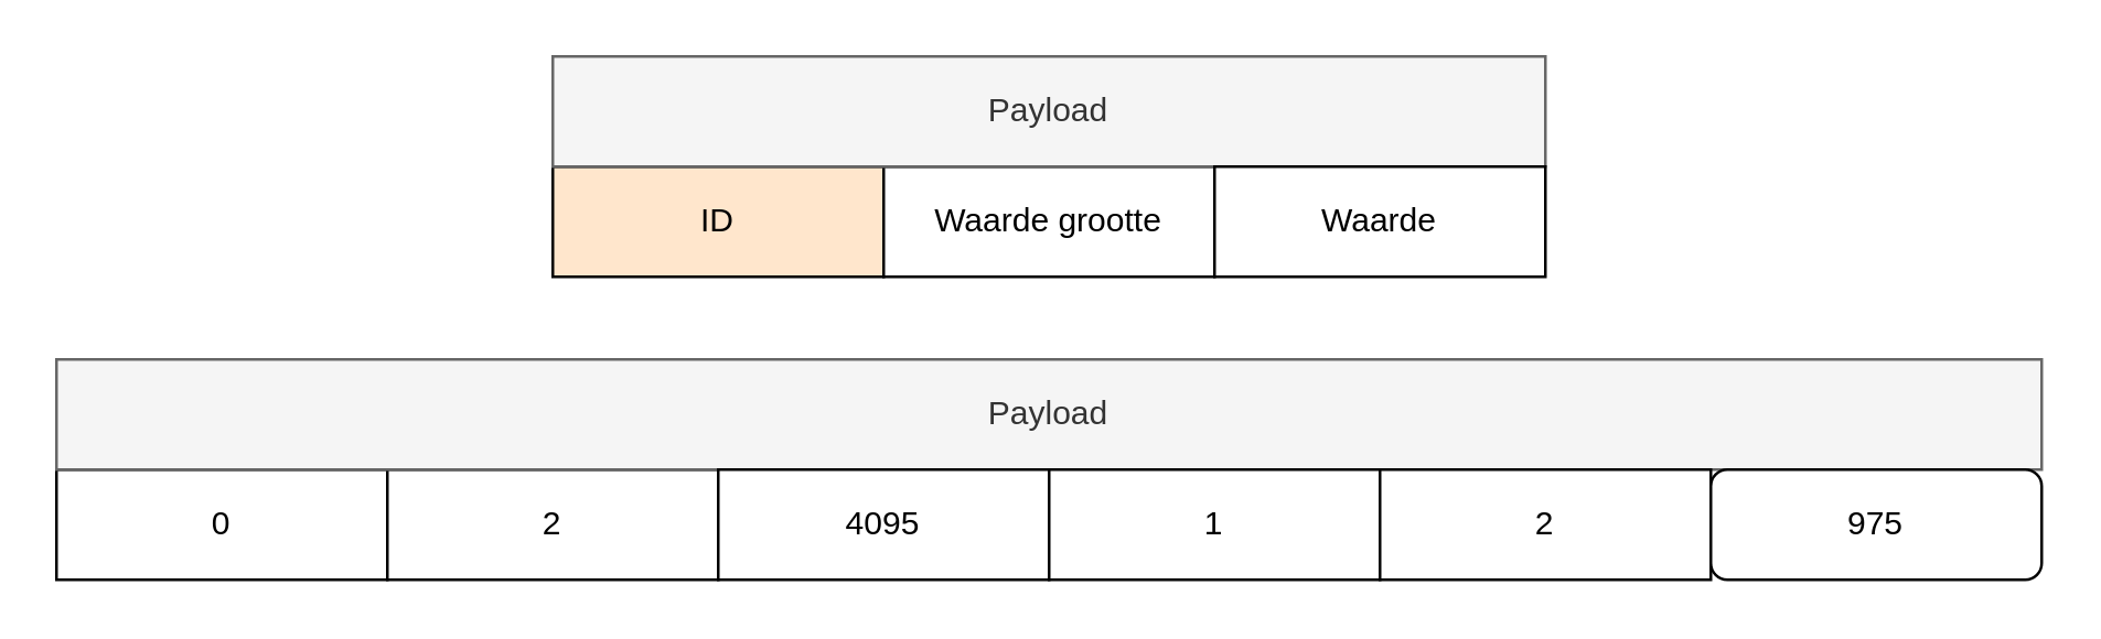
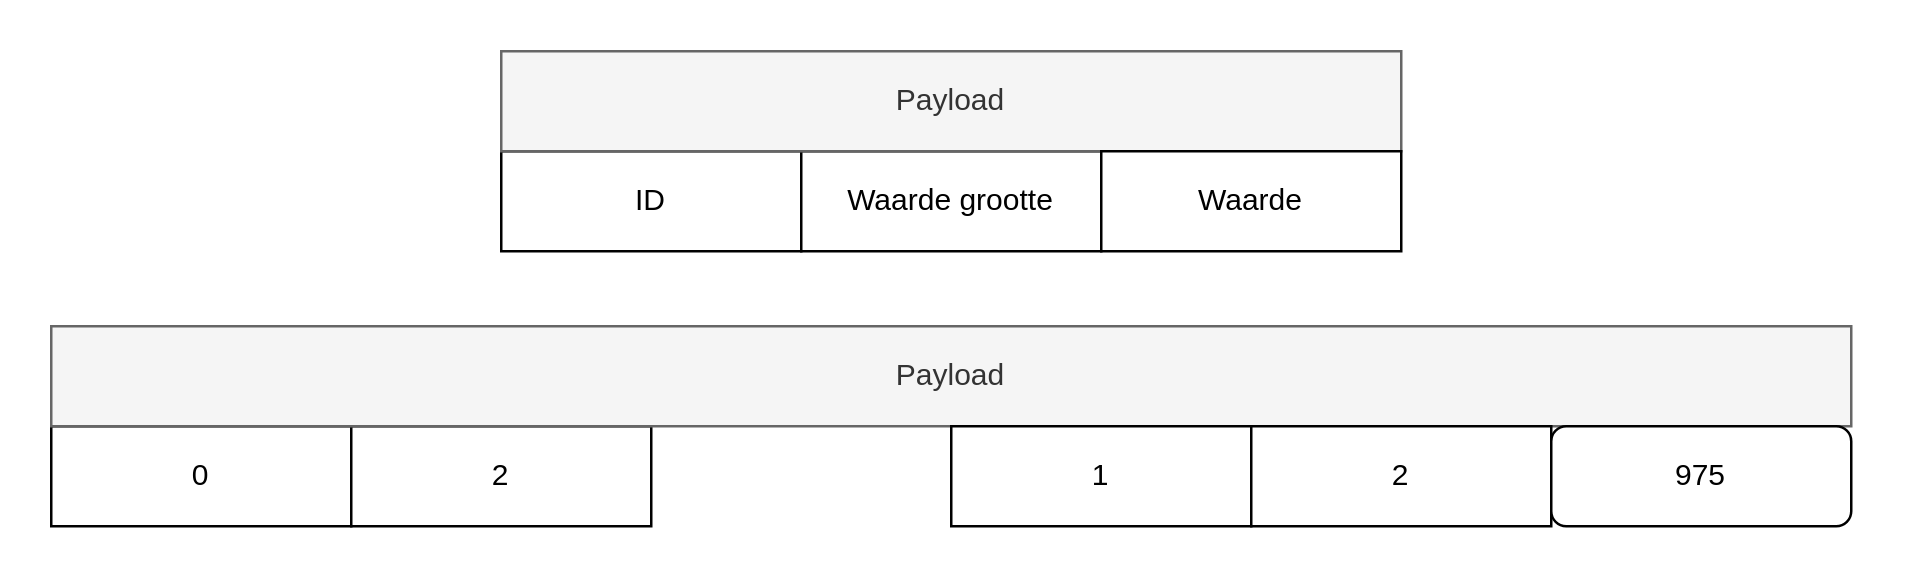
- <mxCell id="2" value="ID" style="rounded=0;whiteSpace=wrap;html=1;fillColor=#ffe6cc;" vertex="1" parent="1"><mxGeometry x="200" y="60" width="120" height="40" as="geometry" /></mxCell>
+ <mxCell id="2" value="ID" style="rounded=0;whiteSpace=wrap;html=1;" vertex="1" parent="1"><mxGeometry x="200" y="60" width="120" height="40" as="geometry" /></mxCell>
- <mxCell id="9" value="4095" style="rounded=0;whiteSpace=wrap;html=1;" vertex="1" parent="1"><mxGeometry x="260" y="170" width="120" height="40" as="geometry" /></mxCell>
